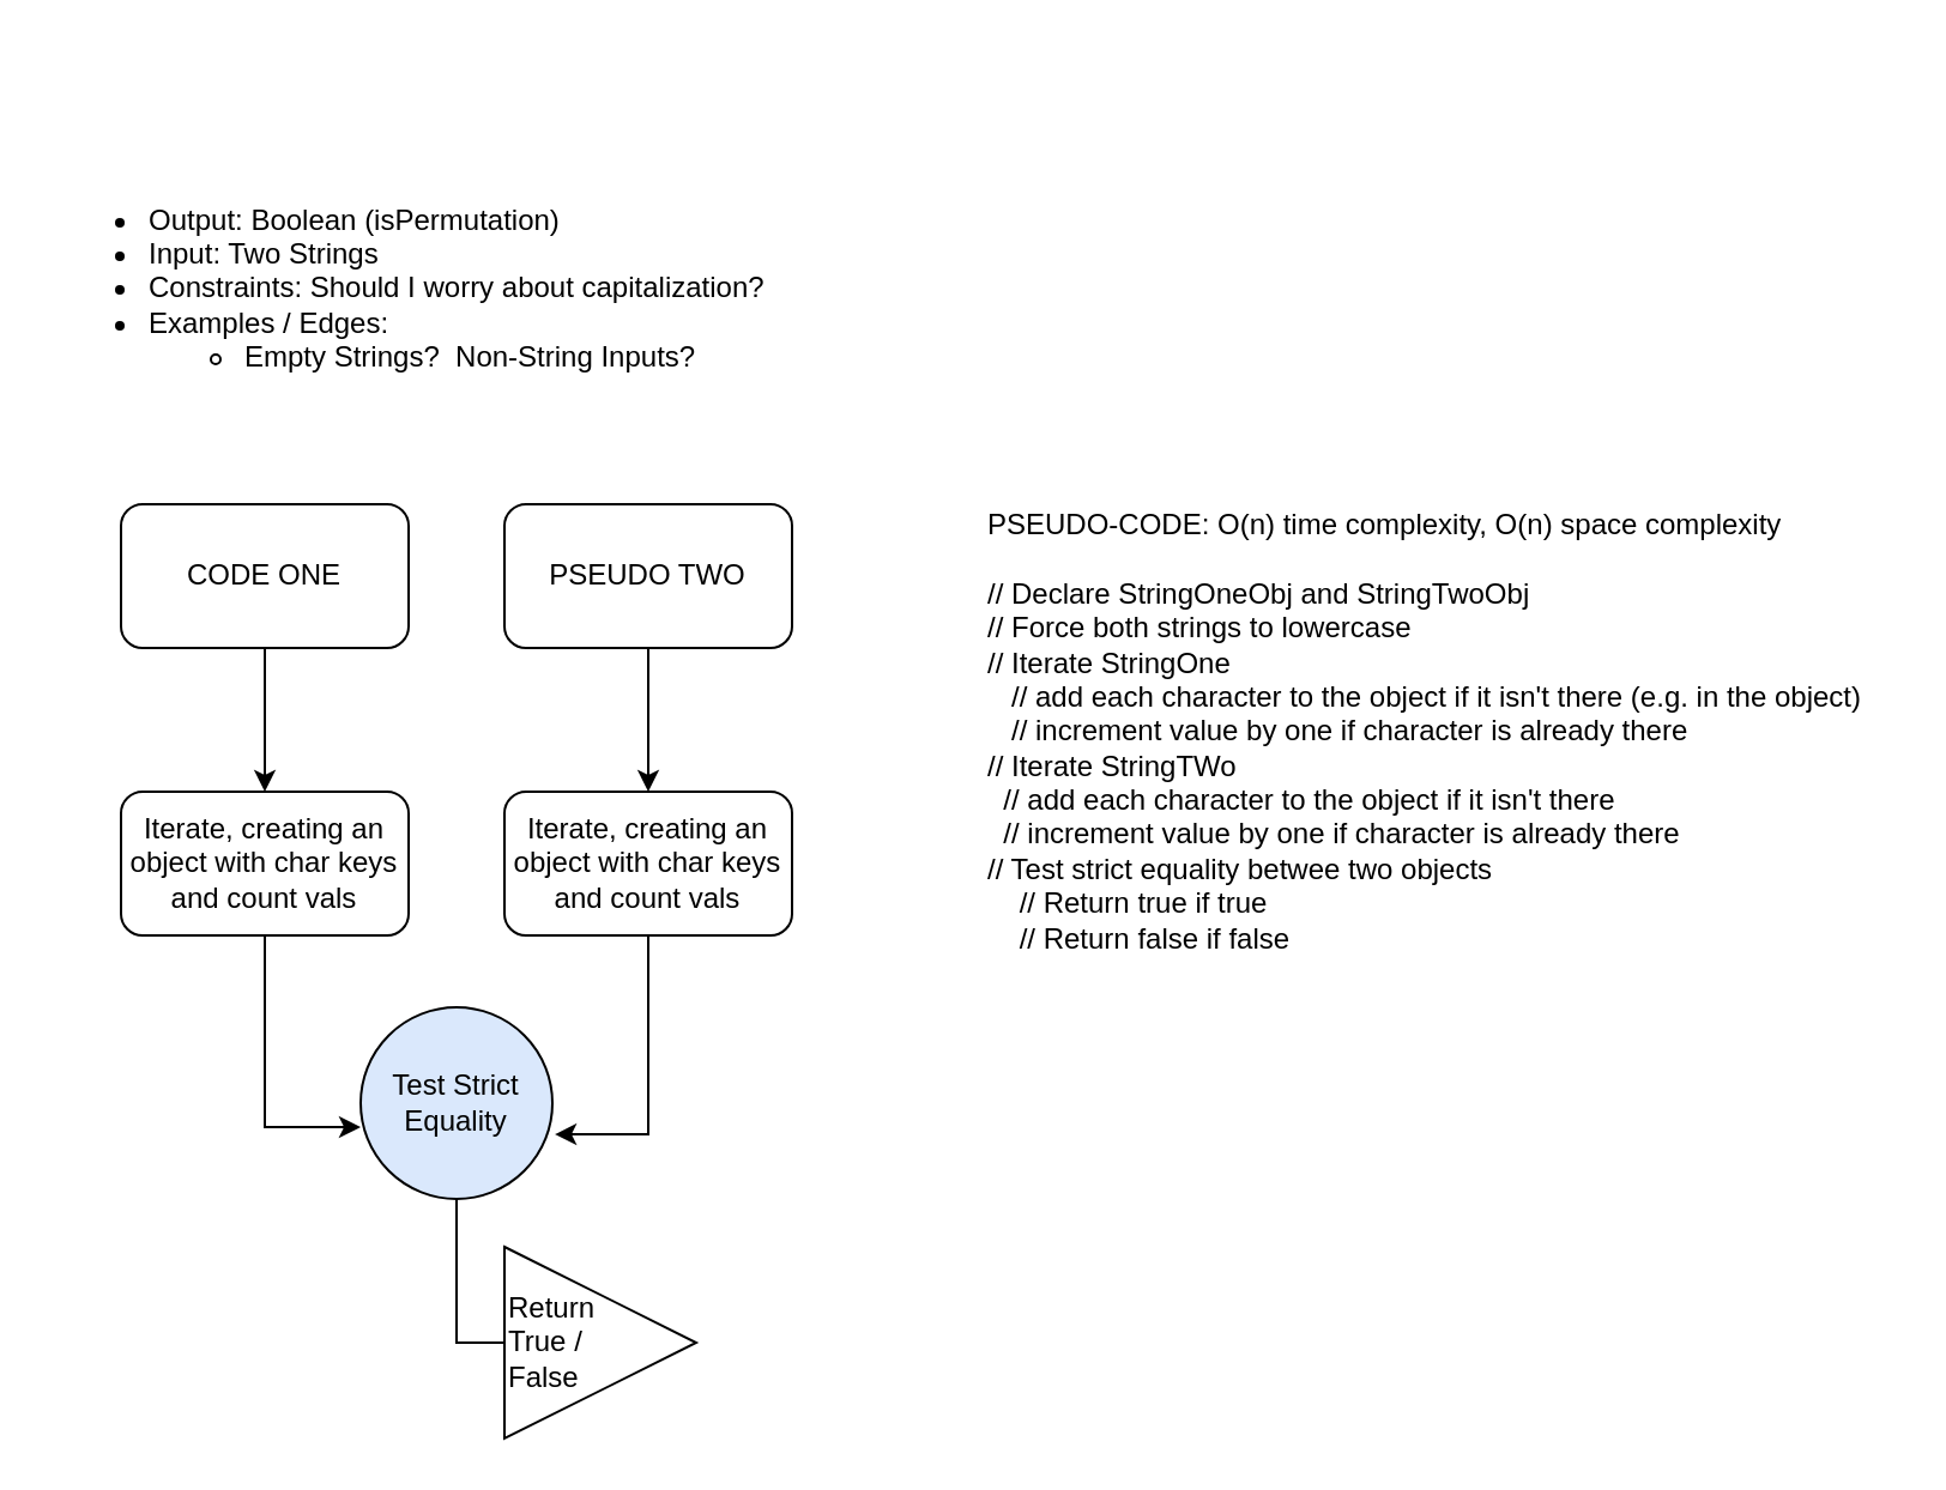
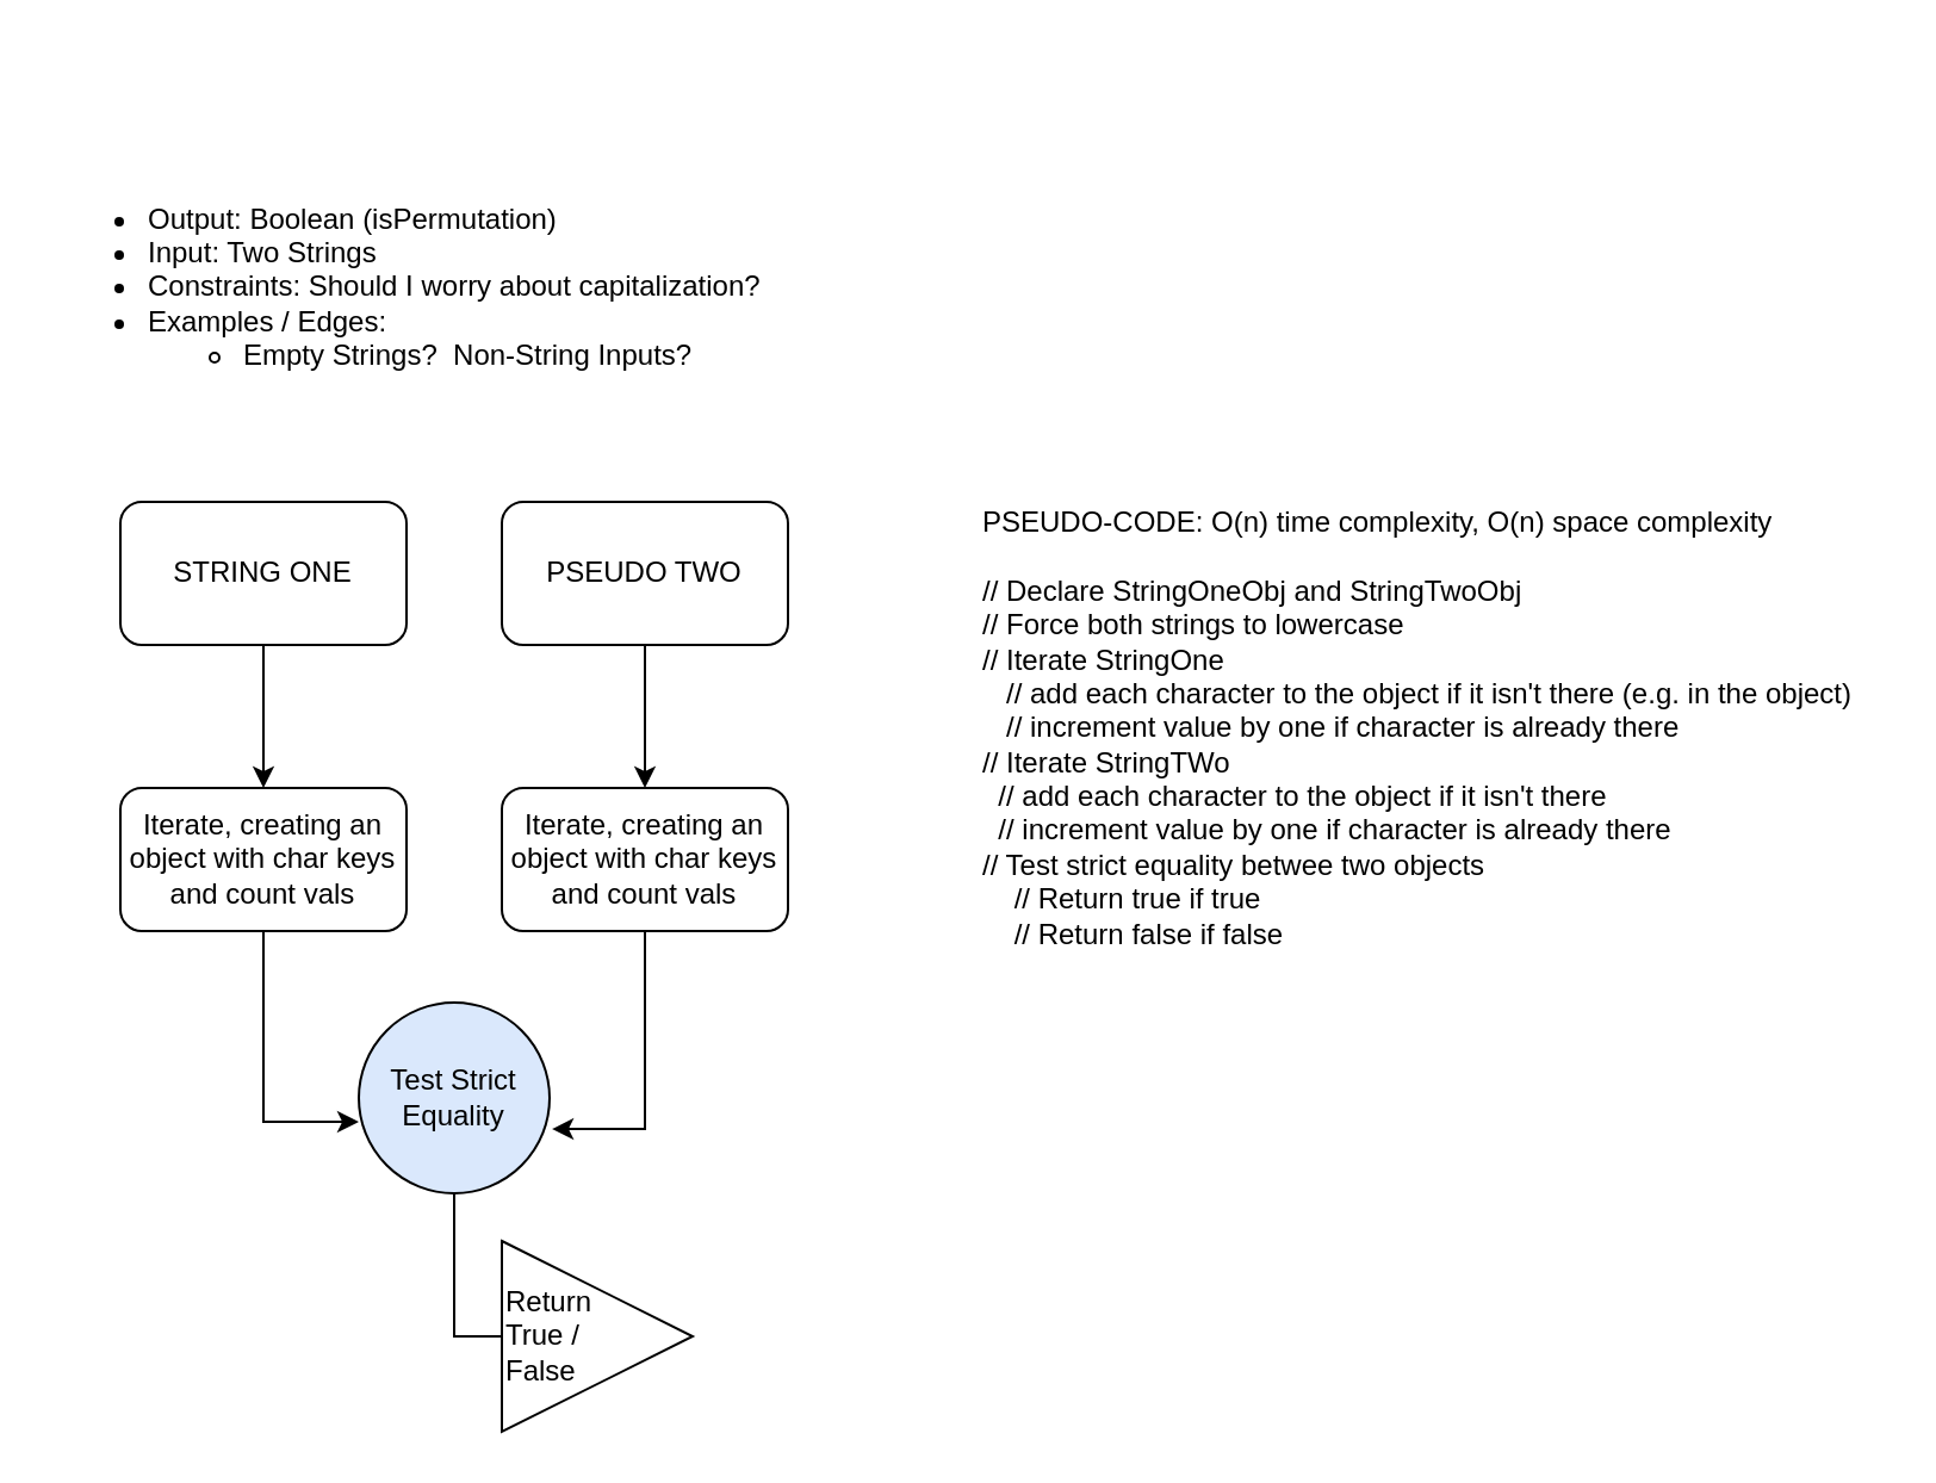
- <mxCell id="4" value="CODE ONE" style="rounded=1;whiteSpace=wrap;html=1;" parent="1" vertex="1"><mxGeometry x="50" y="210" width="120" height="60" as="geometry" /></mxCell>
+ <mxCell id="4" value="STRING ONE" style="rounded=1;whiteSpace=wrap;html=1;" parent="1" vertex="1"><mxGeometry x="50" y="210" width="120" height="60" as="geometry" /></mxCell>
